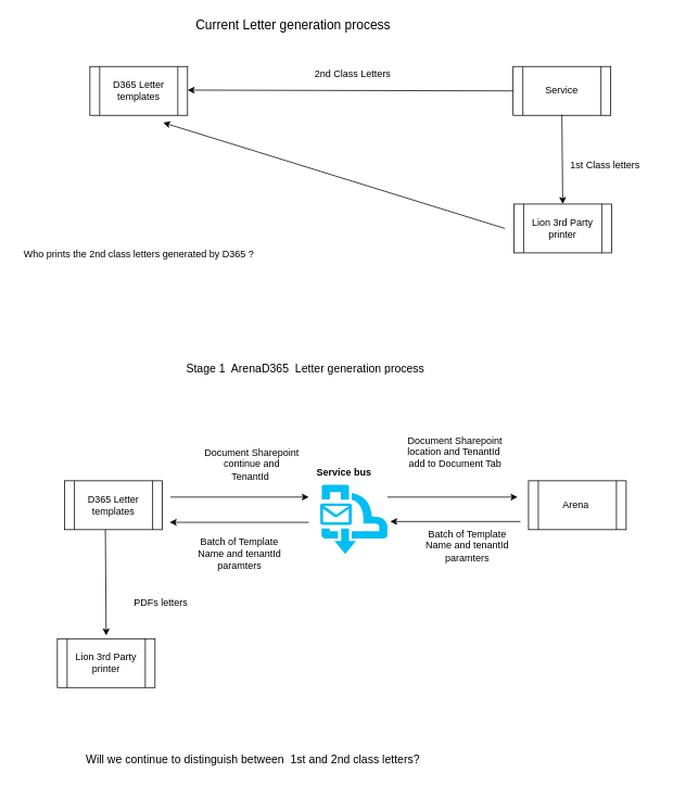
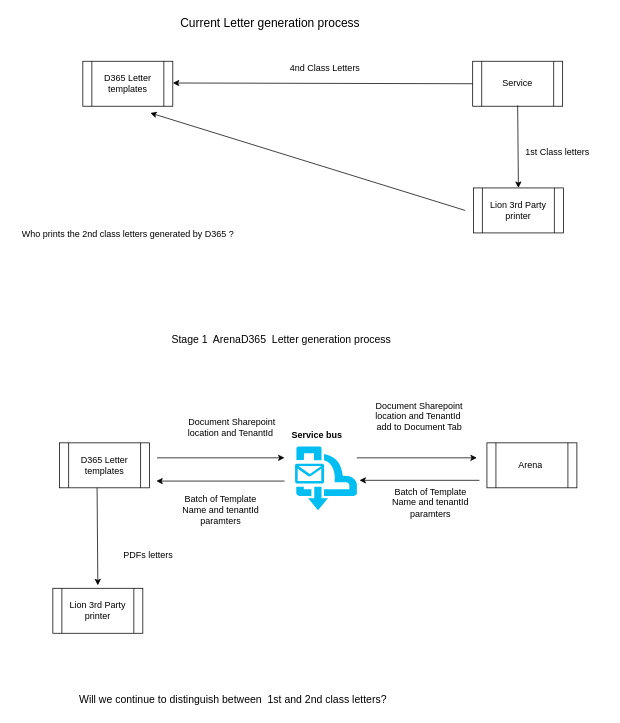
- <mxCell id="5" value="2nd Class Letters&amp;nbsp;" style="text;html=1;strokeColor=none;fillColor=none;align=center;verticalAlign=middle;whiteSpace=wrap;rounded=0;" vertex="1" parent="1"><mxGeometry x="365" y="80" width="140" height="20" as="geometry" /></mxCell>
+ <mxCell id="5" value="4nd Class Letters&amp;nbsp;" style="text;html=1;strokeColor=none;fillColor=none;align=center;verticalAlign=middle;whiteSpace=wrap;rounded=0;" vertex="1" parent="1"><mxGeometry x="365" y="80" width="140" height="20" as="geometry" /></mxCell>
- <mxCell id="21" value="Document Sharepoint continue and TenantId&amp;nbsp;" style="text;html=1;strokeColor=none;fillColor=none;align=center;verticalAlign=middle;whiteSpace=wrap;rounded=0;" vertex="1" parent="1"><mxGeometry x="249" y="560" width="120" height="20" as="geometry" /></mxCell>
+ <mxCell id="21" value="Document Sharepoint location and TenantId&amp;nbsp;" style="text;html=1;strokeColor=none;fillColor=none;align=center;verticalAlign=middle;whiteSpace=wrap;rounded=0;" vertex="1" parent="1"><mxGeometry x="249" y="560" width="120" height="20" as="geometry" /></mxCell>
